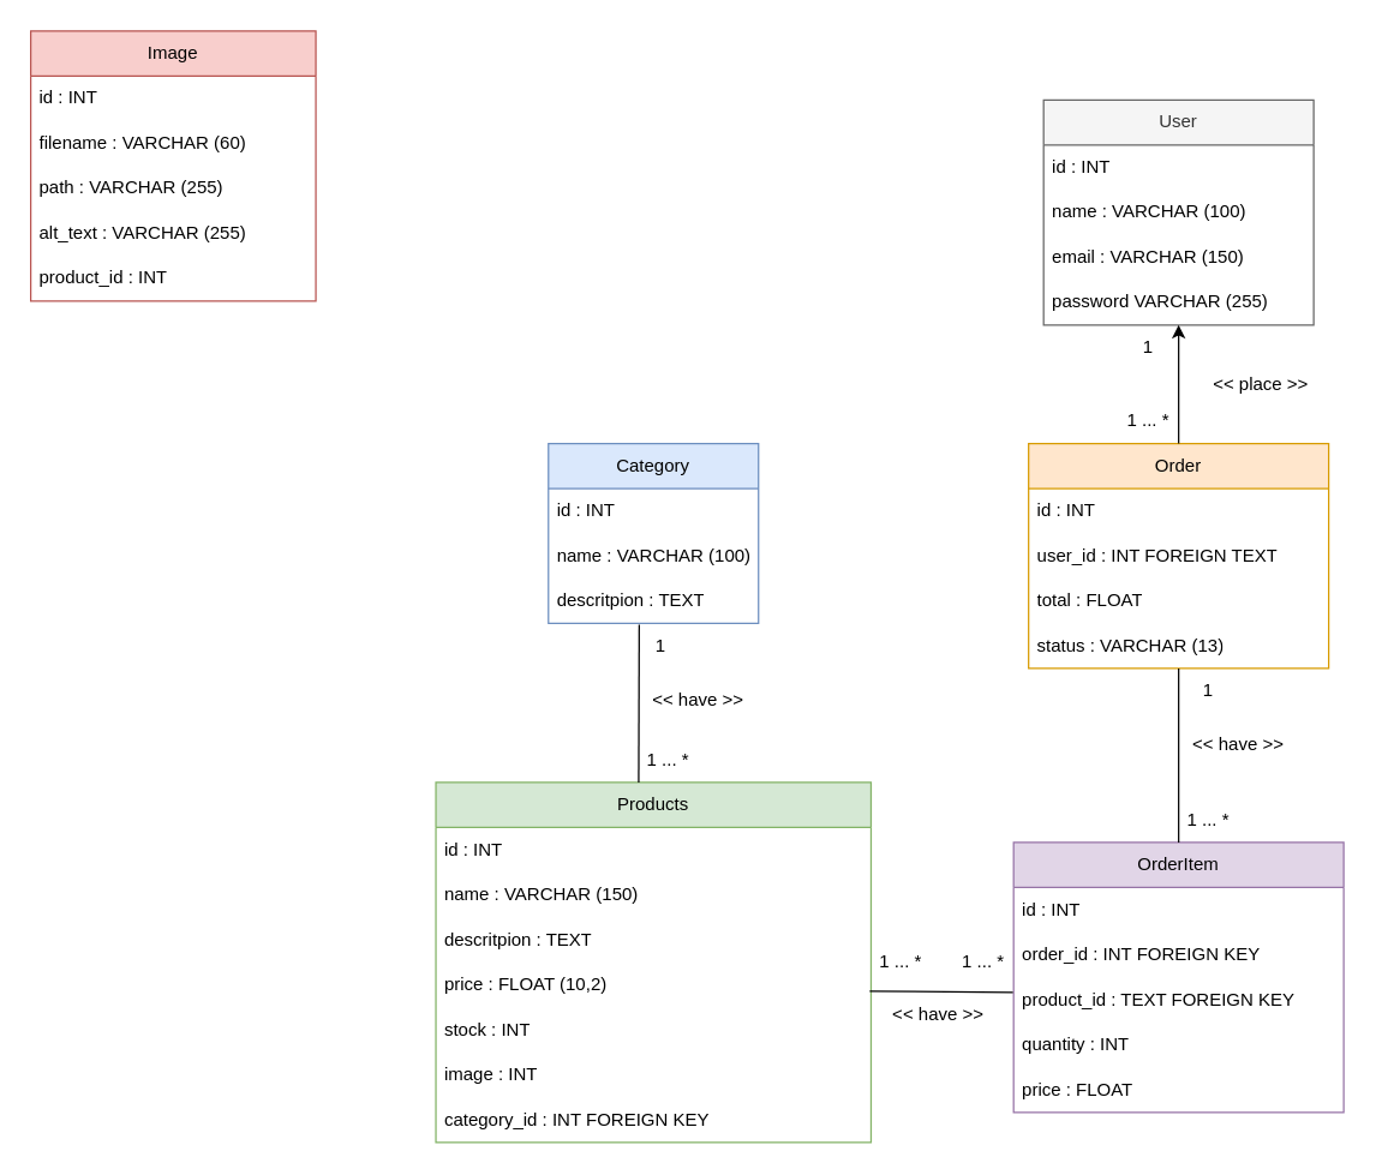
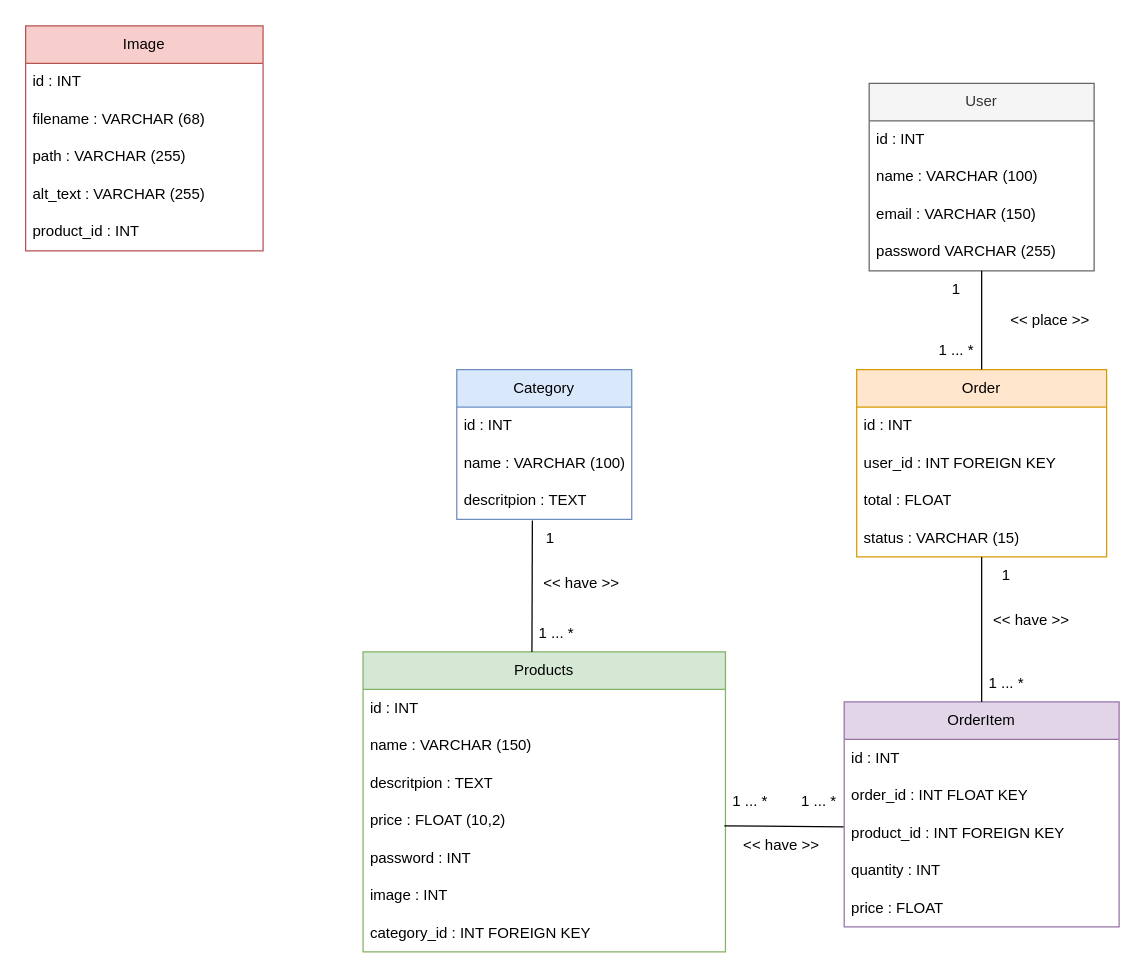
- <mxCell id="32" value="filename : VARCHAR (60)" style="text;strokeColor=none;fillColor=none;align=left;verticalAlign=middle;spacingLeft=4;spacingRight=4;overflow=hidden;points=[[0,0.5],[1,0.5]];portConstraint=eastwest;rotatable=0;whiteSpace=wrap;html=1;" parent="30" vertex="1"><mxGeometry y="60" width="190" height="30" as="geometry" /></mxCell>
+ <mxCell id="32" value="filename : VARCHAR (68)" style="text;strokeColor=none;fillColor=none;align=left;verticalAlign=middle;spacingLeft=4;spacingRight=4;overflow=hidden;points=[[0,0.5],[1,0.5]];portConstraint=eastwest;rotatable=0;whiteSpace=wrap;html=1;" parent="30" vertex="1"><mxGeometry y="60" width="190" height="30" as="geometry" /></mxCell>
- <mxCell id="38" value="" style="endArrow=classic;html=1;rounded=0;exitX=0.5;exitY=0;exitDx=0;exitDy=0;" parent="1" source="11" target="6" edge="1"><mxGeometry width="50" height="50" relative="1" as="geometry"><mxPoint x="785" y="291" as="sourcePoint" /><mxPoint x="645" y="431" as="targetPoint" /></mxGeometry></mxCell>
+ <mxCell id="38" value="" style="endArrow=none;html=1;rounded=0;exitX=0.5;exitY=0;exitDx=0;exitDy=0;" parent="1" source="11" target="6" edge="1"><mxGeometry width="50" height="50" relative="1" as="geometry"><mxPoint x="785" y="291" as="sourcePoint" /><mxPoint x="645" y="431" as="targetPoint" /></mxGeometry></mxCell>
- <mxCell id="13" value="user_id : INT FOREIGN TEXT" style="text;strokeColor=none;fillColor=none;align=left;verticalAlign=middle;spacingLeft=4;spacingRight=4;overflow=hidden;points=[[0,0.5],[1,0.5]];portConstraint=eastwest;rotatable=0;whiteSpace=wrap;html=1;" parent="11" vertex="1"><mxGeometry y="60" width="200" height="30" as="geometry" /></mxCell>
+ <mxCell id="13" value="user_id : INT FOREIGN KEY" style="text;strokeColor=none;fillColor=none;align=left;verticalAlign=middle;spacingLeft=4;spacingRight=4;overflow=hidden;points=[[0,0.5],[1,0.5]];portConstraint=eastwest;rotatable=0;whiteSpace=wrap;html=1;" parent="11" vertex="1"><mxGeometry y="60" width="200" height="30" as="geometry" /></mxCell>
- <mxCell id="15" value="status : VARCHAR (13)" style="text;strokeColor=none;fillColor=none;align=left;verticalAlign=middle;spacingLeft=4;spacingRight=4;overflow=hidden;points=[[0,0.5],[1,0.5]];portConstraint=eastwest;rotatable=0;whiteSpace=wrap;html=1;" parent="11" vertex="1"><mxGeometry y="120" width="200" height="30" as="geometry" /></mxCell>
+ <mxCell id="15" value="status : VARCHAR (15)" style="text;strokeColor=none;fillColor=none;align=left;verticalAlign=middle;spacingLeft=4;spacingRight=4;overflow=hidden;points=[[0,0.5],[1,0.5]];portConstraint=eastwest;rotatable=0;whiteSpace=wrap;html=1;" parent="11" vertex="1"><mxGeometry y="120" width="200" height="30" as="geometry" /></mxCell>
- <mxCell id="26" value="order_id : INT FOREIGN KEY" style="text;strokeColor=none;fillColor=none;align=left;verticalAlign=middle;spacingLeft=4;spacingRight=4;overflow=hidden;points=[[0,0.5],[1,0.5]];portConstraint=eastwest;rotatable=0;whiteSpace=wrap;html=1;" parent="24" vertex="1"><mxGeometry y="60" width="220" height="30" as="geometry" /></mxCell>
+ <mxCell id="26" value="order_id : INT FLOAT KEY" style="text;strokeColor=none;fillColor=none;align=left;verticalAlign=middle;spacingLeft=4;spacingRight=4;overflow=hidden;points=[[0,0.5],[1,0.5]];portConstraint=eastwest;rotatable=0;whiteSpace=wrap;html=1;" parent="24" vertex="1"><mxGeometry y="60" width="220" height="30" as="geometry" /></mxCell>
- <mxCell id="27" value="product_id : TEXT FOREIGN KEY" style="text;strokeColor=none;fillColor=none;align=left;verticalAlign=middle;spacingLeft=4;spacingRight=4;overflow=hidden;points=[[0,0.5],[1,0.5]];portConstraint=eastwest;rotatable=0;whiteSpace=wrap;html=1;" parent="24" vertex="1"><mxGeometry y="90" width="220" height="30" as="geometry" /></mxCell>
+ <mxCell id="27" value="product_id : INT FOREIGN KEY" style="text;strokeColor=none;fillColor=none;align=left;verticalAlign=middle;spacingLeft=4;spacingRight=4;overflow=hidden;points=[[0,0.5],[1,0.5]];portConstraint=eastwest;rotatable=0;whiteSpace=wrap;html=1;" parent="24" vertex="1"><mxGeometry y="90" width="220" height="30" as="geometry" /></mxCell>
- <mxCell id="21" value="stock : INT" style="text;strokeColor=none;fillColor=none;align=left;verticalAlign=middle;spacingLeft=4;spacingRight=4;overflow=hidden;points=[[0,0.5],[1,0.5]];portConstraint=eastwest;rotatable=0;whiteSpace=wrap;html=1;" parent="16" vertex="1"><mxGeometry y="150" width="290" height="30" as="geometry" /></mxCell>
+ <mxCell id="21" value="password : INT" style="text;strokeColor=none;fillColor=none;align=left;verticalAlign=middle;spacingLeft=4;spacingRight=4;overflow=hidden;points=[[0,0.5],[1,0.5]];portConstraint=eastwest;rotatable=0;whiteSpace=wrap;html=1;" parent="16" vertex="1"><mxGeometry y="150" width="290" height="30" as="geometry" /></mxCell>
